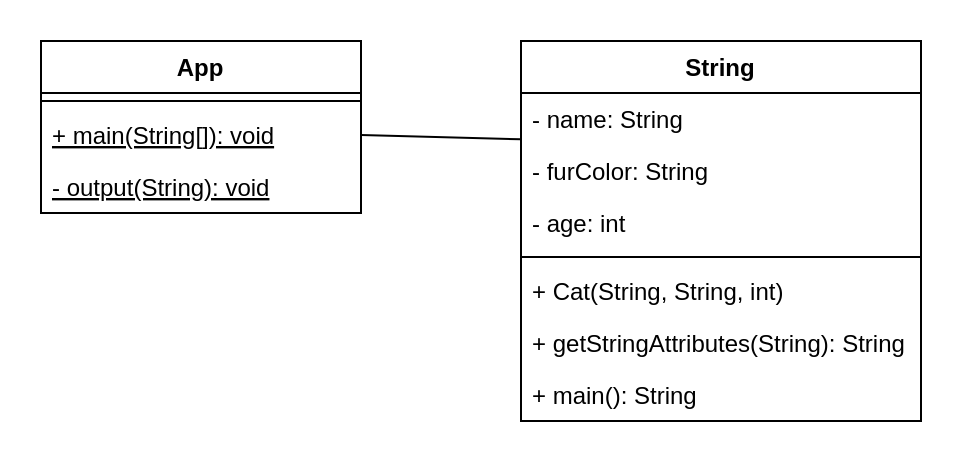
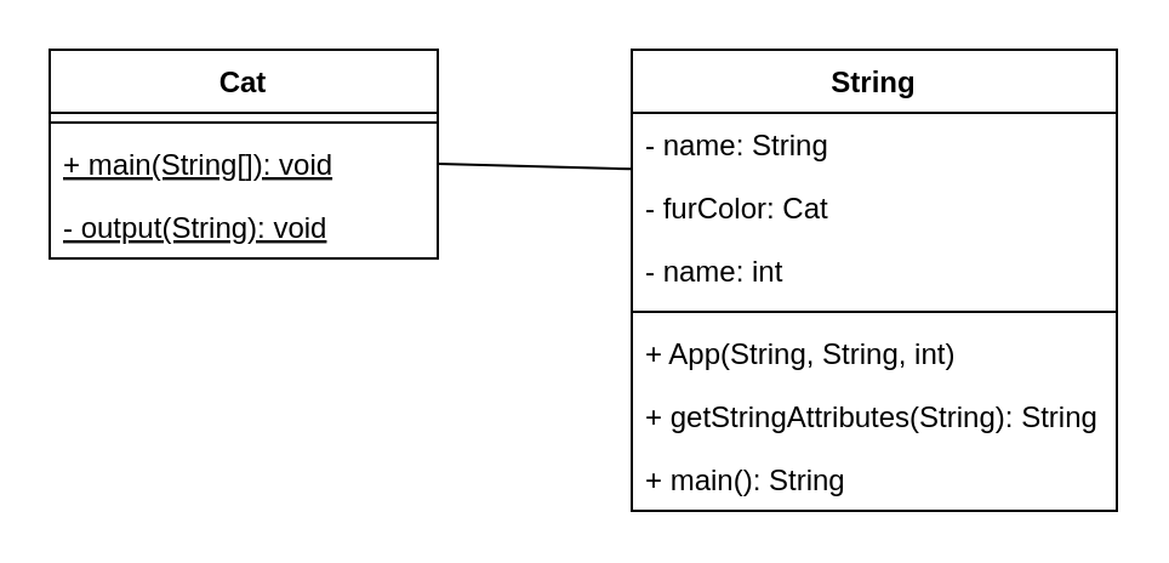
- <mxCell id="10" value="App" style="swimlane;fontStyle=1;align=center;verticalAlign=top;childLayout=stackLayout;horizontal=1;startSize=26;horizontalStack=0;resizeParent=1;resizeParentMax=0;resizeLast=0;collapsible=1;marginBottom=0;" parent="1" vertex="1"><mxGeometry x="20" y="20" width="160" height="86" as="geometry" /></mxCell>
+ <mxCell id="10" value="Cat" style="swimlane;fontStyle=1;align=center;verticalAlign=top;childLayout=stackLayout;horizontal=1;startSize=26;horizontalStack=0;resizeParent=1;resizeParentMax=0;resizeLast=0;collapsible=1;marginBottom=0;" parent="1" vertex="1"><mxGeometry x="20" y="20" width="160" height="86" as="geometry" /></mxCell>
- <mxCell id="4" value="- furColor: String" style="text;strokeColor=none;fillColor=none;align=left;verticalAlign=top;spacingLeft=4;spacingRight=4;overflow=hidden;rotatable=0;points=[[0,0.5],[1,0.5]];portConstraint=eastwest;" parent="2" vertex="1"><mxGeometry y="52" width="200" height="26" as="geometry" /></mxCell>
+ <mxCell id="4" value="- furColor: Cat" style="text;strokeColor=none;fillColor=none;align=left;verticalAlign=top;spacingLeft=4;spacingRight=4;overflow=hidden;rotatable=0;points=[[0,0.5],[1,0.5]];portConstraint=eastwest;" parent="2" vertex="1"><mxGeometry y="52" width="200" height="26" as="geometry" /></mxCell>
- <mxCell id="5" value="- age: int" style="text;strokeColor=none;fillColor=none;align=left;verticalAlign=top;spacingLeft=4;spacingRight=4;overflow=hidden;rotatable=0;points=[[0,0.5],[1,0.5]];portConstraint=eastwest;" parent="2" vertex="1"><mxGeometry y="78" width="200" height="26" as="geometry" /></mxCell>
+ <mxCell id="5" value="- name: int" style="text;strokeColor=none;fillColor=none;align=left;verticalAlign=top;spacingLeft=4;spacingRight=4;overflow=hidden;rotatable=0;points=[[0,0.5],[1,0.5]];portConstraint=eastwest;" parent="2" vertex="1"><mxGeometry y="78" width="200" height="26" as="geometry" /></mxCell>
- <mxCell id="7" value="+ Cat(String, String, int)" style="text;strokeColor=none;fillColor=none;align=left;verticalAlign=top;spacingLeft=4;spacingRight=4;overflow=hidden;rotatable=0;points=[[0,0.5],[1,0.5]];portConstraint=eastwest;" parent="2" vertex="1"><mxGeometry y="112" width="200" height="26" as="geometry" /></mxCell>
+ <mxCell id="7" value="+ App(String, String, int)" style="text;strokeColor=none;fillColor=none;align=left;verticalAlign=top;spacingLeft=4;spacingRight=4;overflow=hidden;rotatable=0;points=[[0,0.5],[1,0.5]];portConstraint=eastwest;" parent="2" vertex="1"><mxGeometry y="112" width="200" height="26" as="geometry" /></mxCell>
